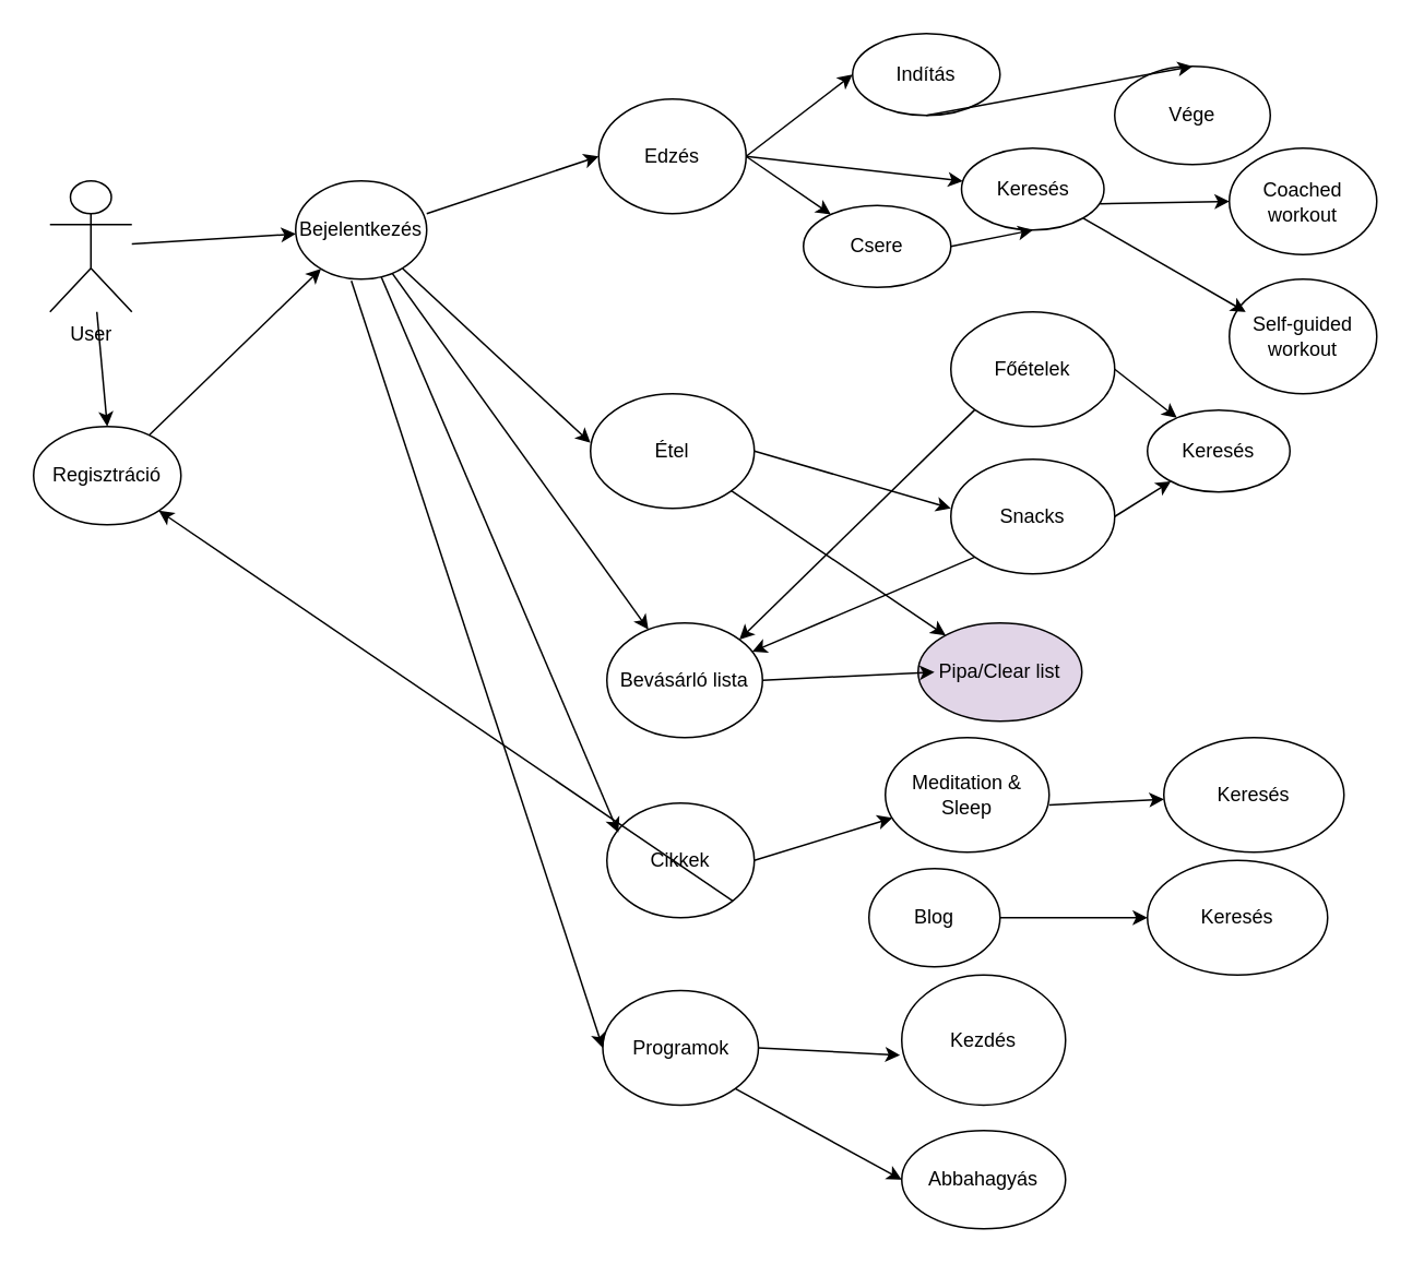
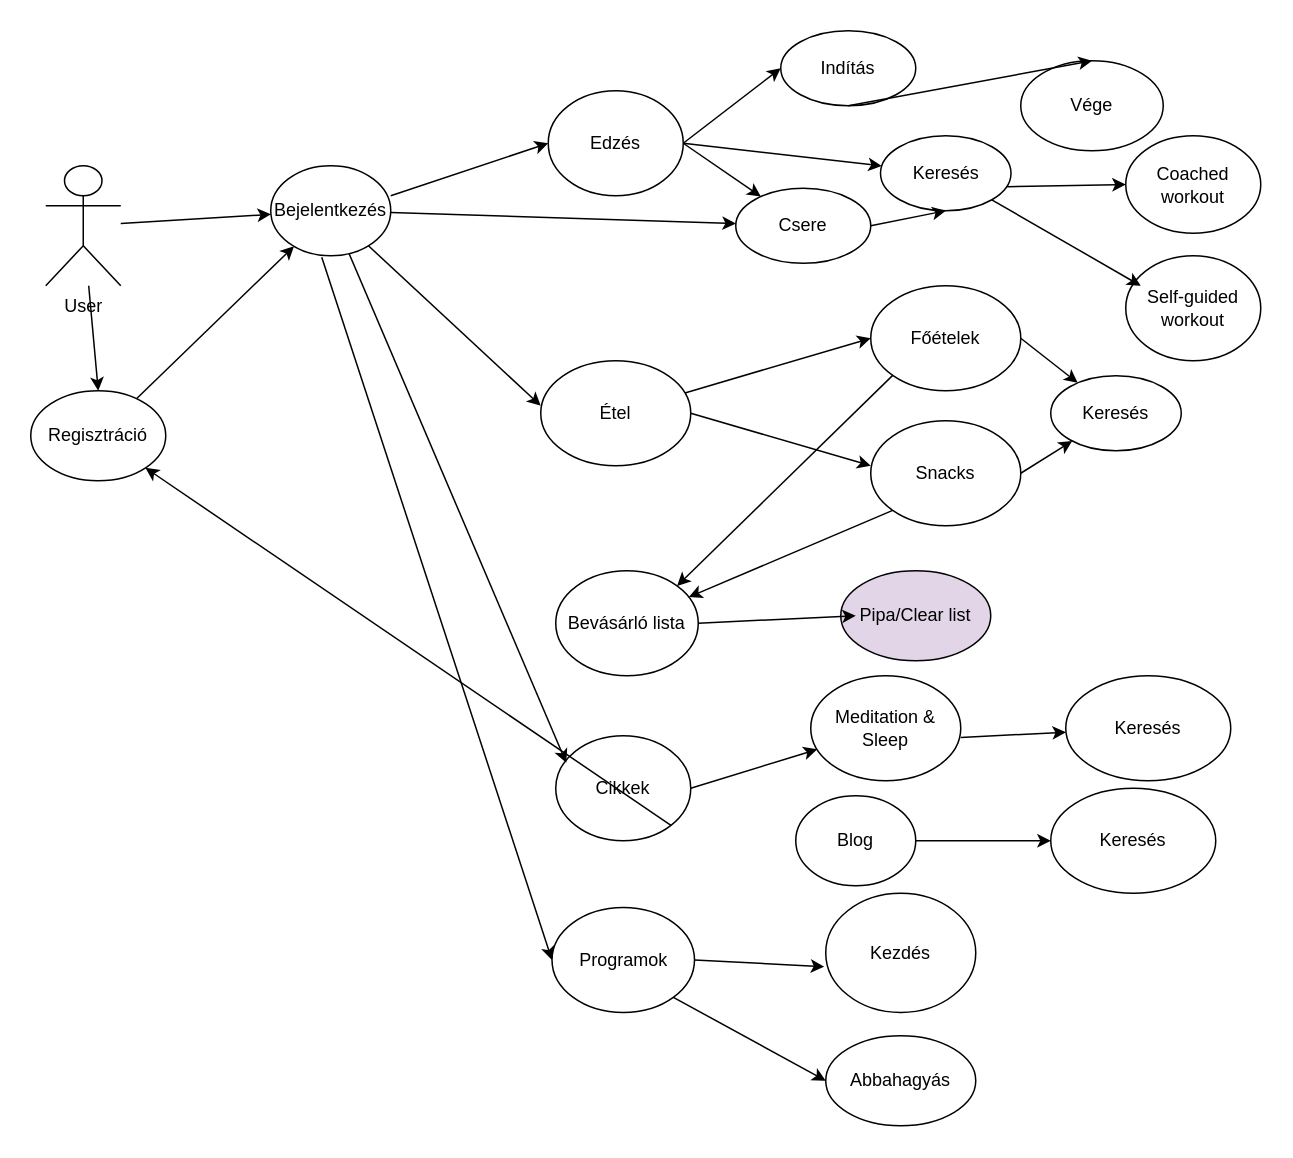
- <mxCell id="23" value="" style="endArrow=classic;html=1;" edge="1" parent="1" source="3" target="7"><mxGeometry width="50" height="50" relative="1" as="geometry"><mxPoint x="260" y="390" as="sourcePoint" /><mxPoint x="310" y="340" as="targetPoint" /></mxGeometry></mxCell>
+ <mxCell id="23" value="" style="endArrow=classic;html=1;" edge="1" parent="1" source="3" target="10"><mxGeometry width="50" height="50" relative="1" as="geometry"><mxPoint x="260" y="390" as="sourcePoint" /><mxPoint x="310" y="340" as="targetPoint" /></mxGeometry></mxCell>
- <mxCell id="31" value="" style="endArrow=classic;html=1;" edge="1" parent="1" source="6" target="37"><mxGeometry width="50" height="50" relative="1" as="geometry"><mxPoint x="460" y="340" as="sourcePoint" /><mxPoint x="510" y="290" as="targetPoint" /></mxGeometry></mxCell>
+ <mxCell id="31" value="" style="endArrow=classic;html=1;entryX=0;entryY=0.5;entryDx=0;entryDy=0;" edge="1" parent="1" source="6" target="15"><mxGeometry width="50" height="50" relative="1" as="geometry"><mxPoint x="460" y="340" as="sourcePoint" /><mxPoint x="510" y="290" as="targetPoint" /></mxGeometry></mxCell>
